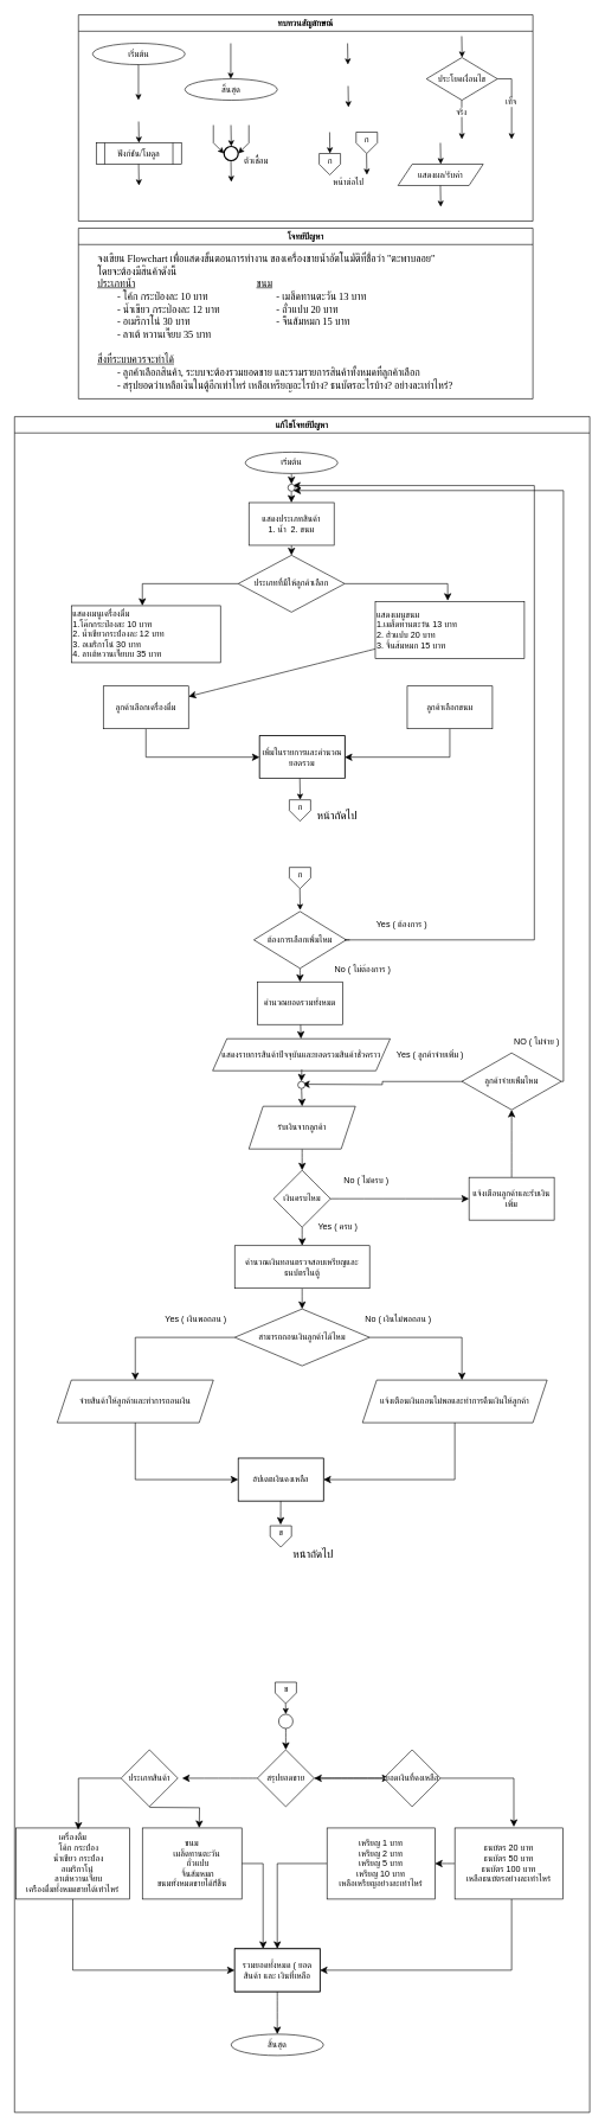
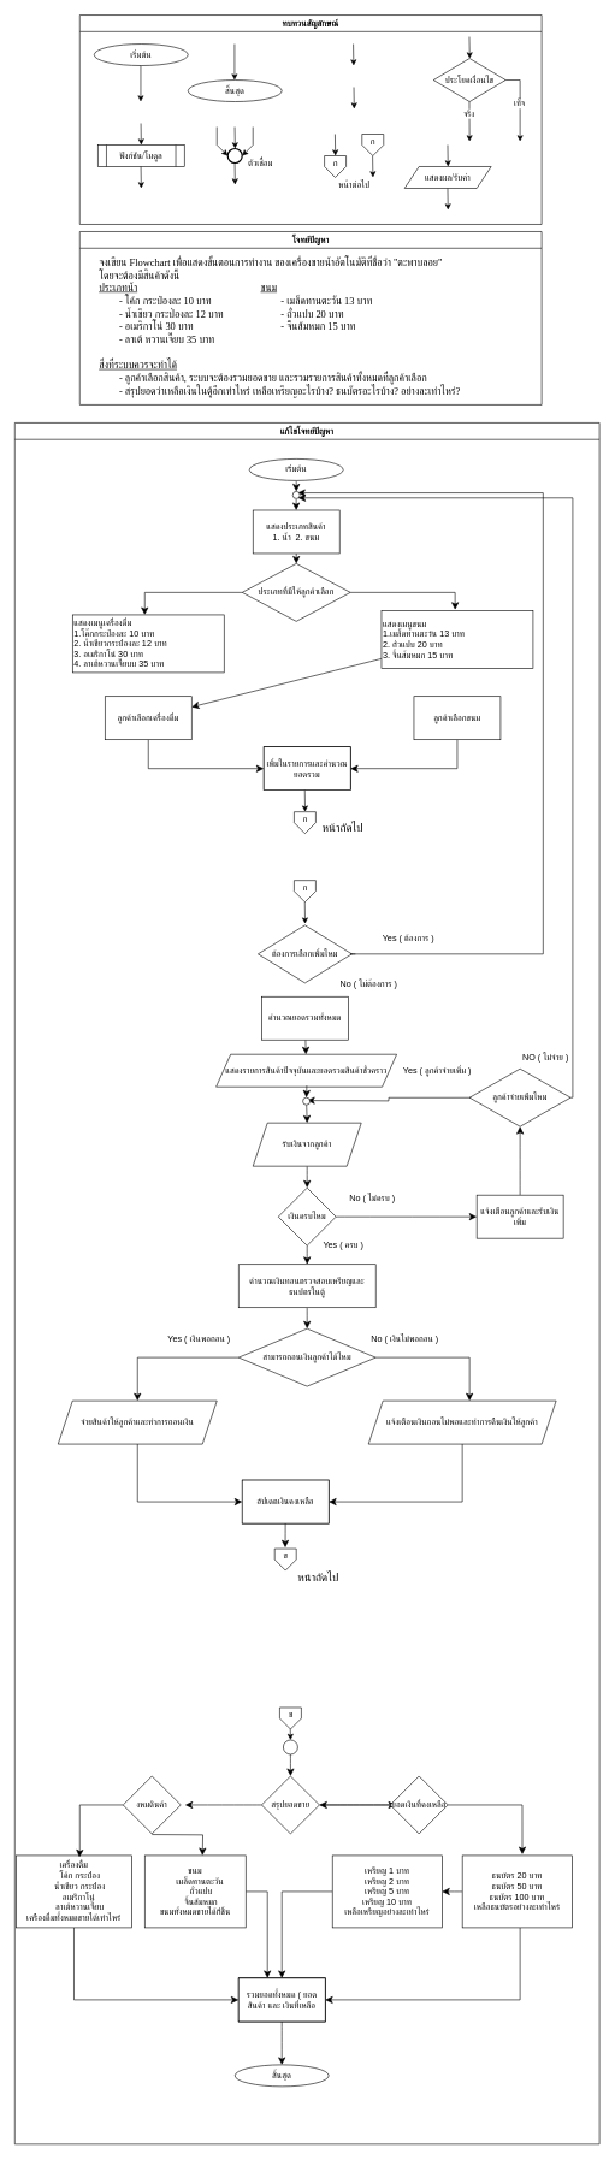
- <mxCell id="58" value="" style="edgeStyle=none;curved=1;rounded=0;orthogonalLoop=1;jettySize=auto;html=1;fontSize=12;startSize=8;endSize=8;" edge="1" parent="34" source="59" target="66"><mxGeometry relative="1" as="geometry" /></mxCell>
- <mxCell id="124" value="ประเภทสินค้า" style="rhombus;whiteSpace=wrap;html=1;" vertex="1" parent="1"><mxGeometry x="170" y="2460" width="80" height="80" as="geometry" /></mxCell>
+ <mxCell id="124" value="งหมดินค้า" style="rhombus;whiteSpace=wrap;html=1;" vertex="1" parent="1"><mxGeometry x="170" y="2460" width="80" height="80" as="geometry" /></mxCell>
